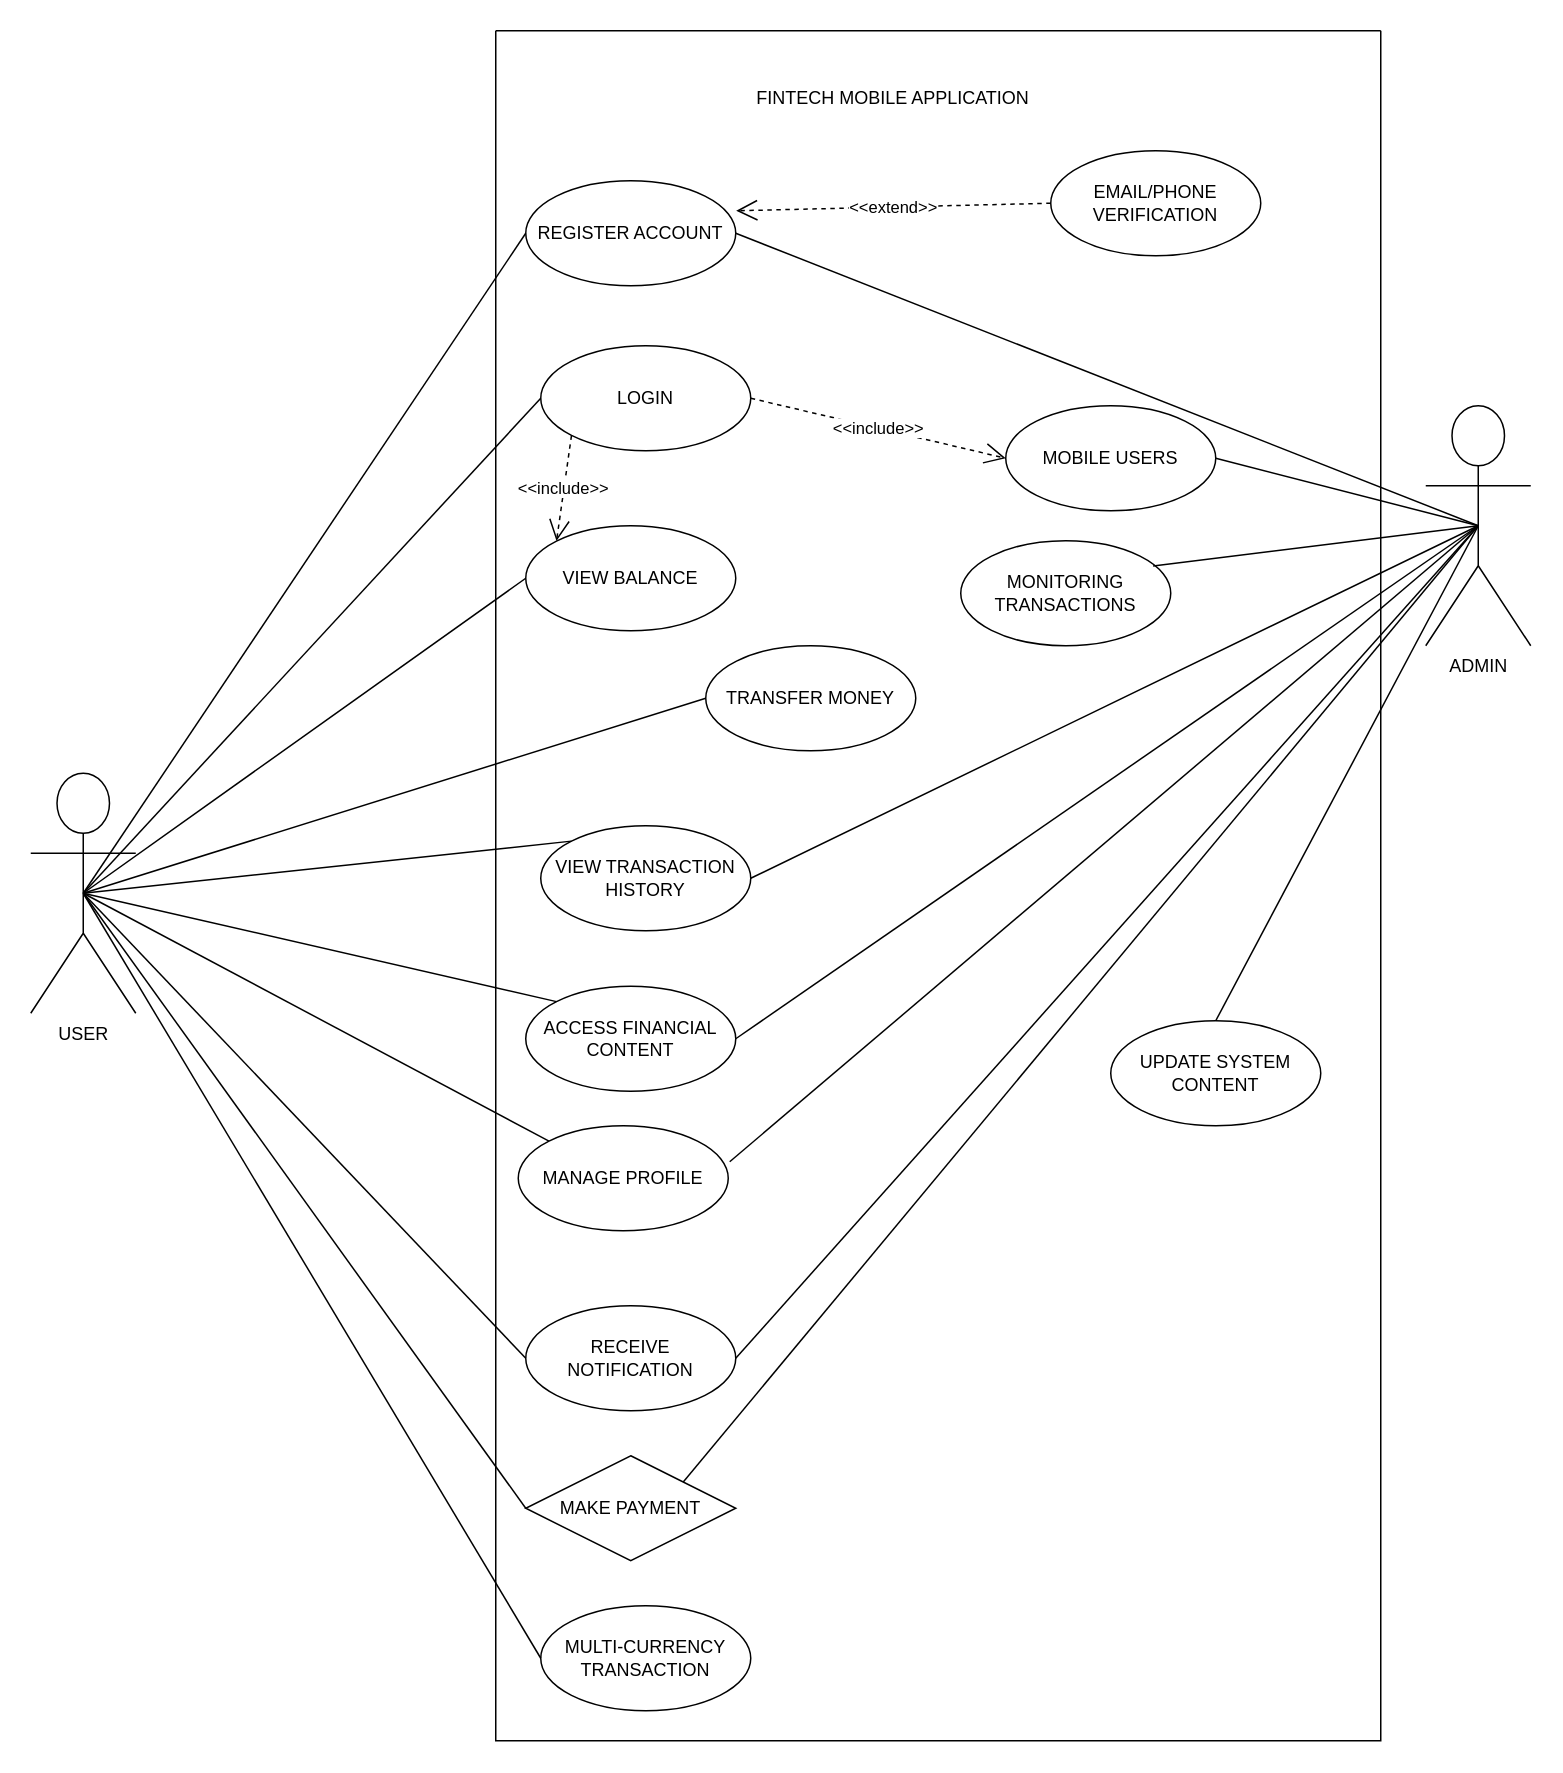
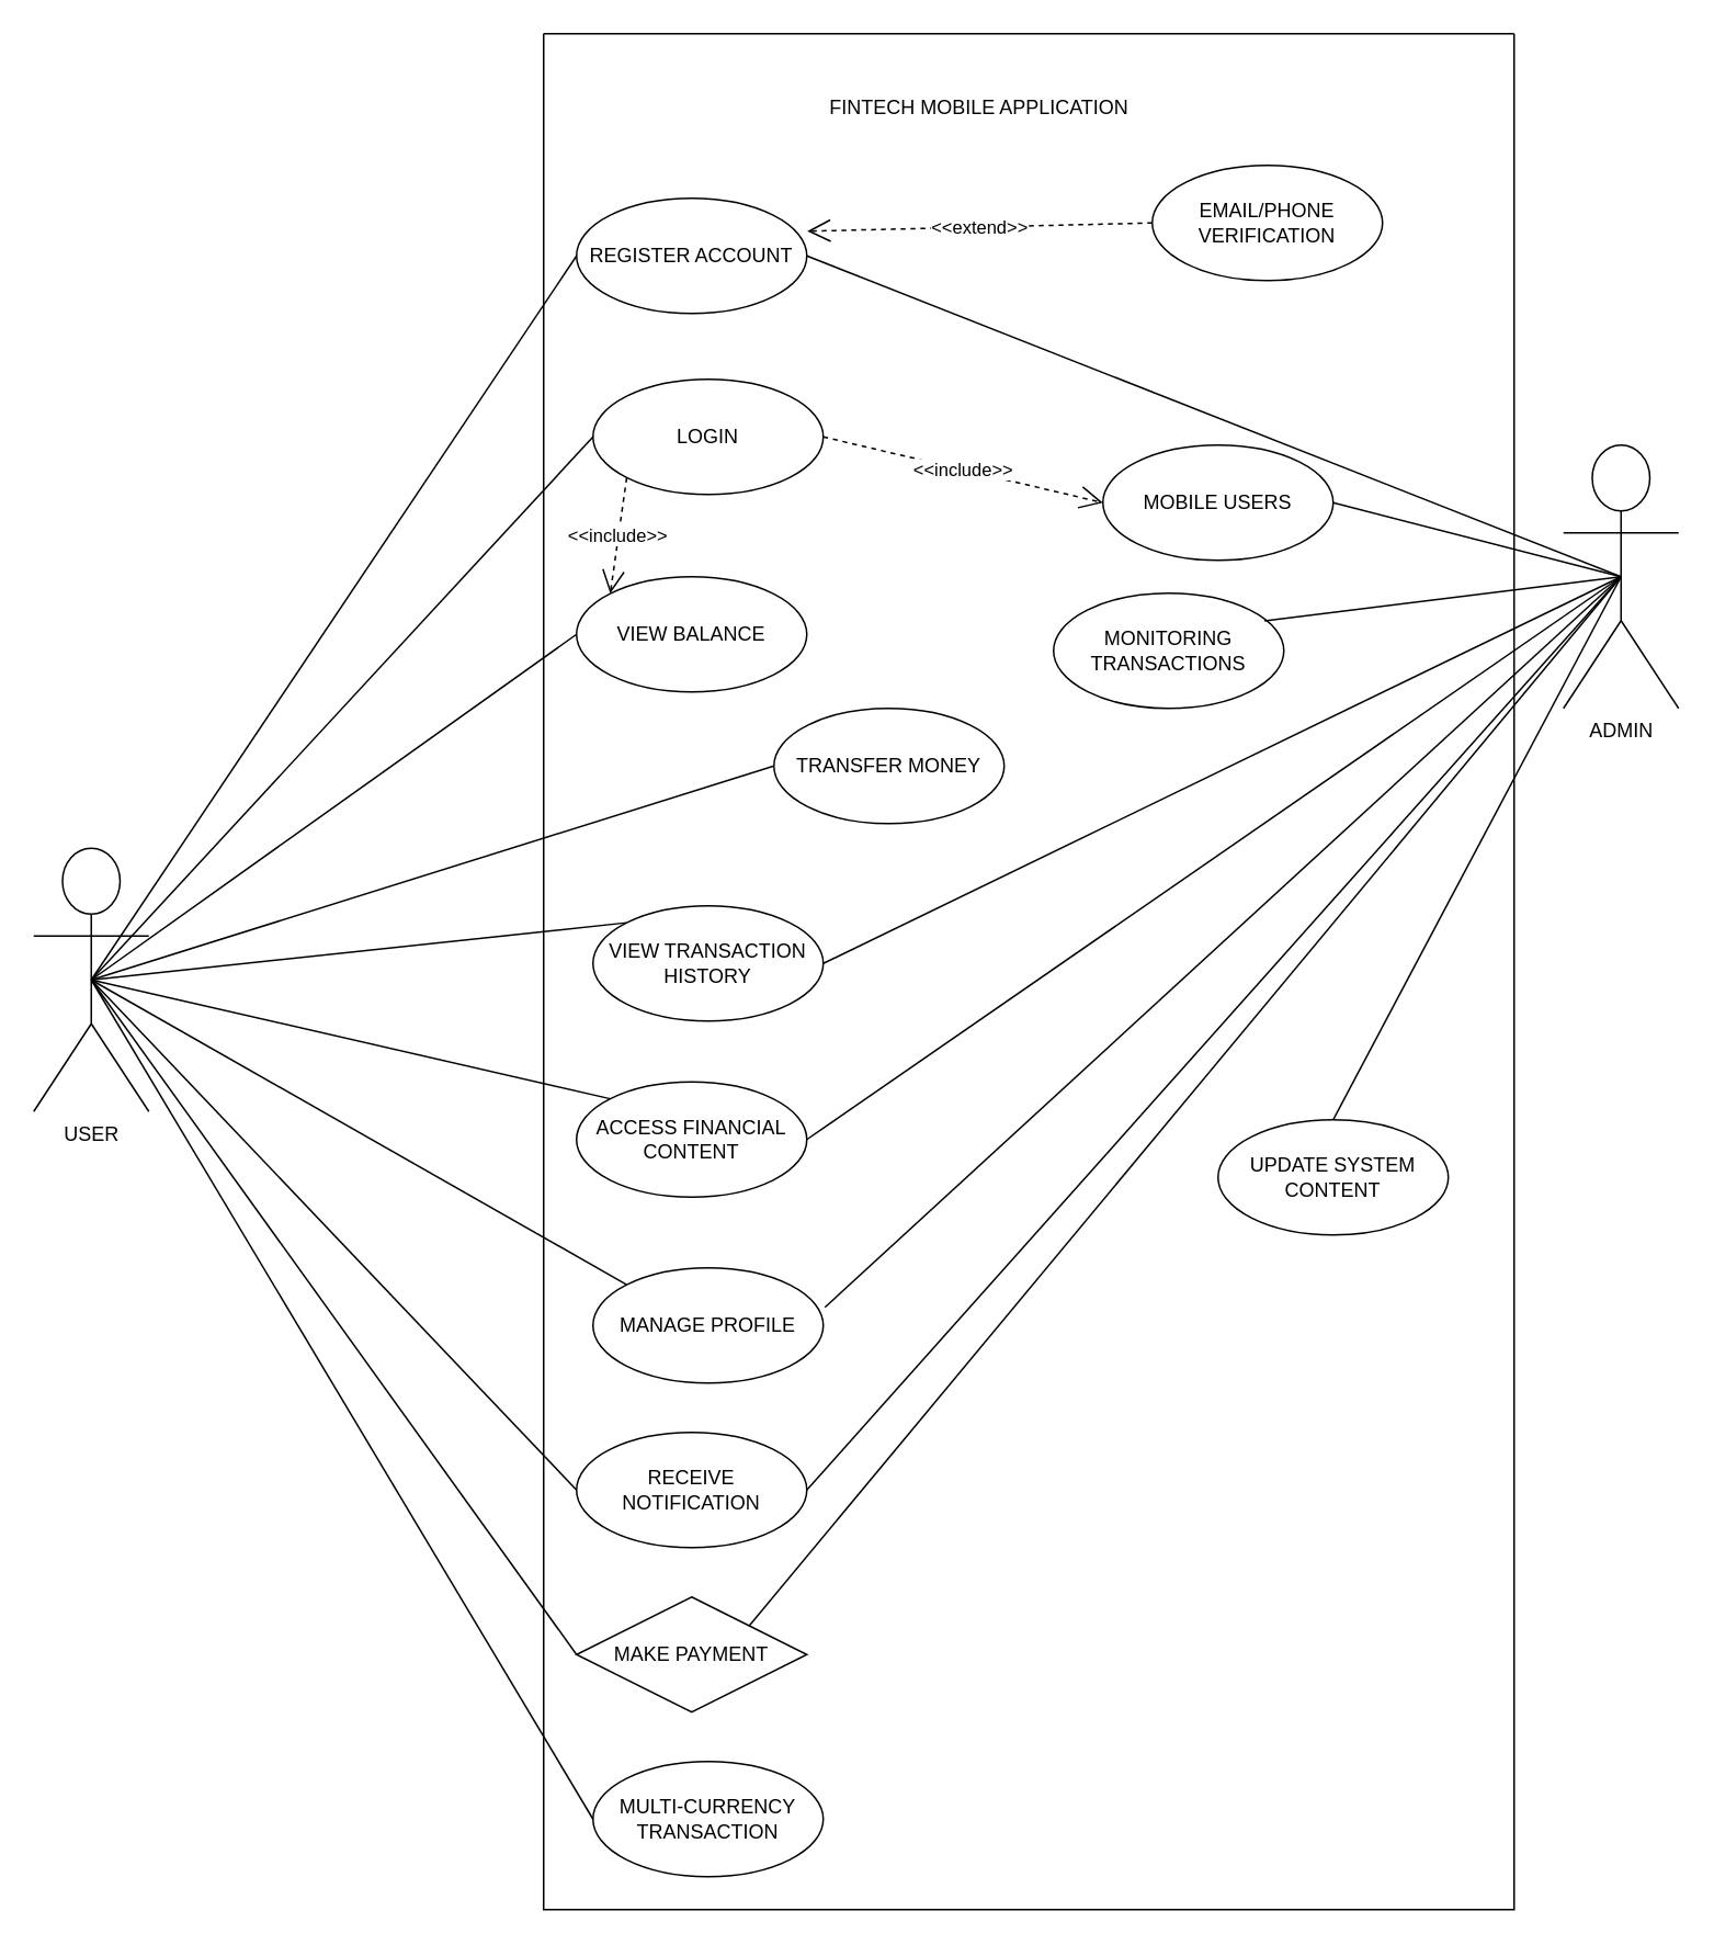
- <mxCell id="9" value="MANAGE PROFILE" style="ellipse;whiteSpace=wrap;html=1;" vertex="1" parent="2"><mxGeometry x="15" y="730" width="140" height="70" as="geometry" /></mxCell>
+ <mxCell id="9" value="MANAGE PROFILE" style="ellipse;whiteSpace=wrap;html=1;" vertex="1" parent="2"><mxGeometry x="30" y="750" width="140" height="70" as="geometry" /></mxCell>
